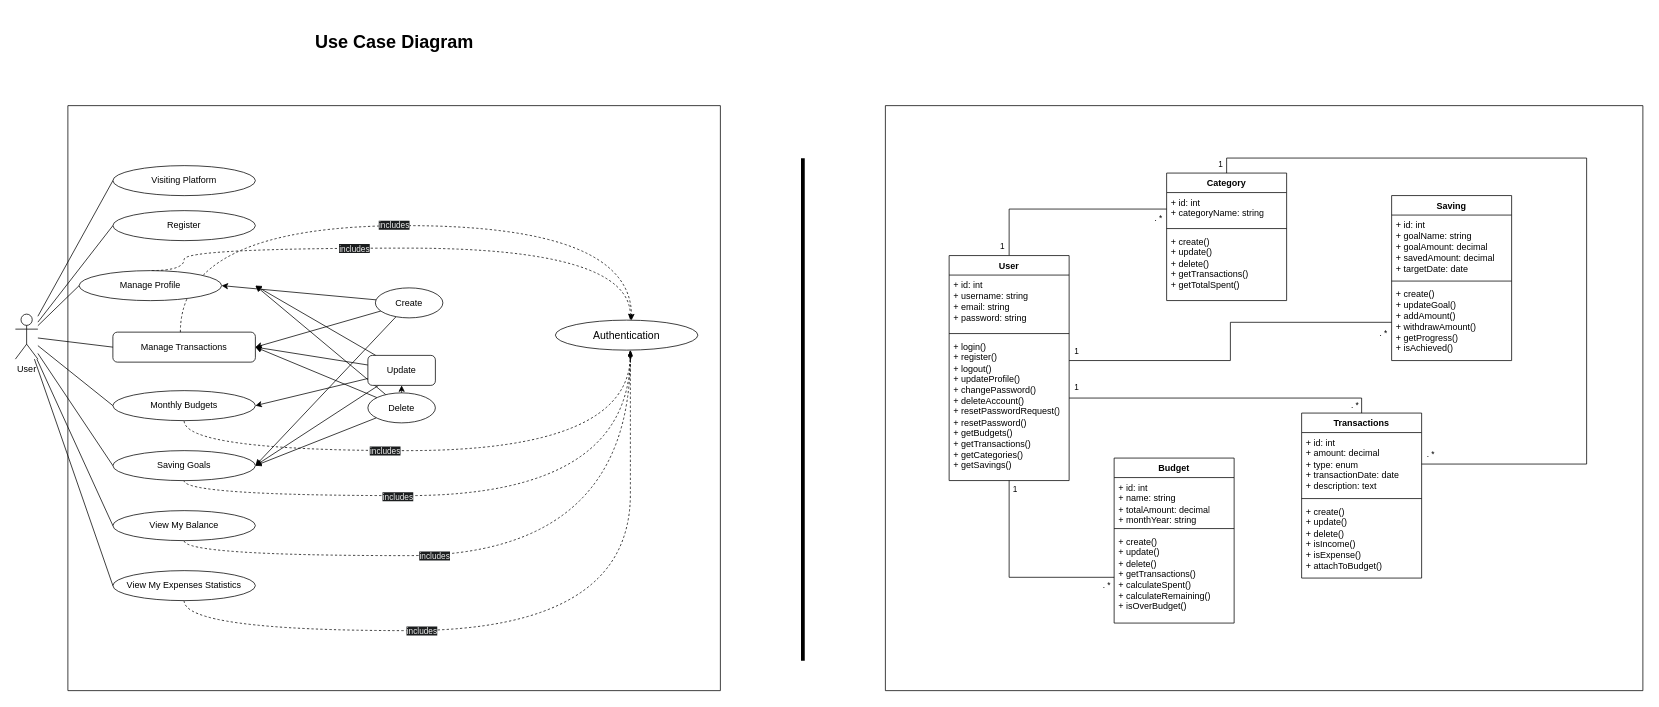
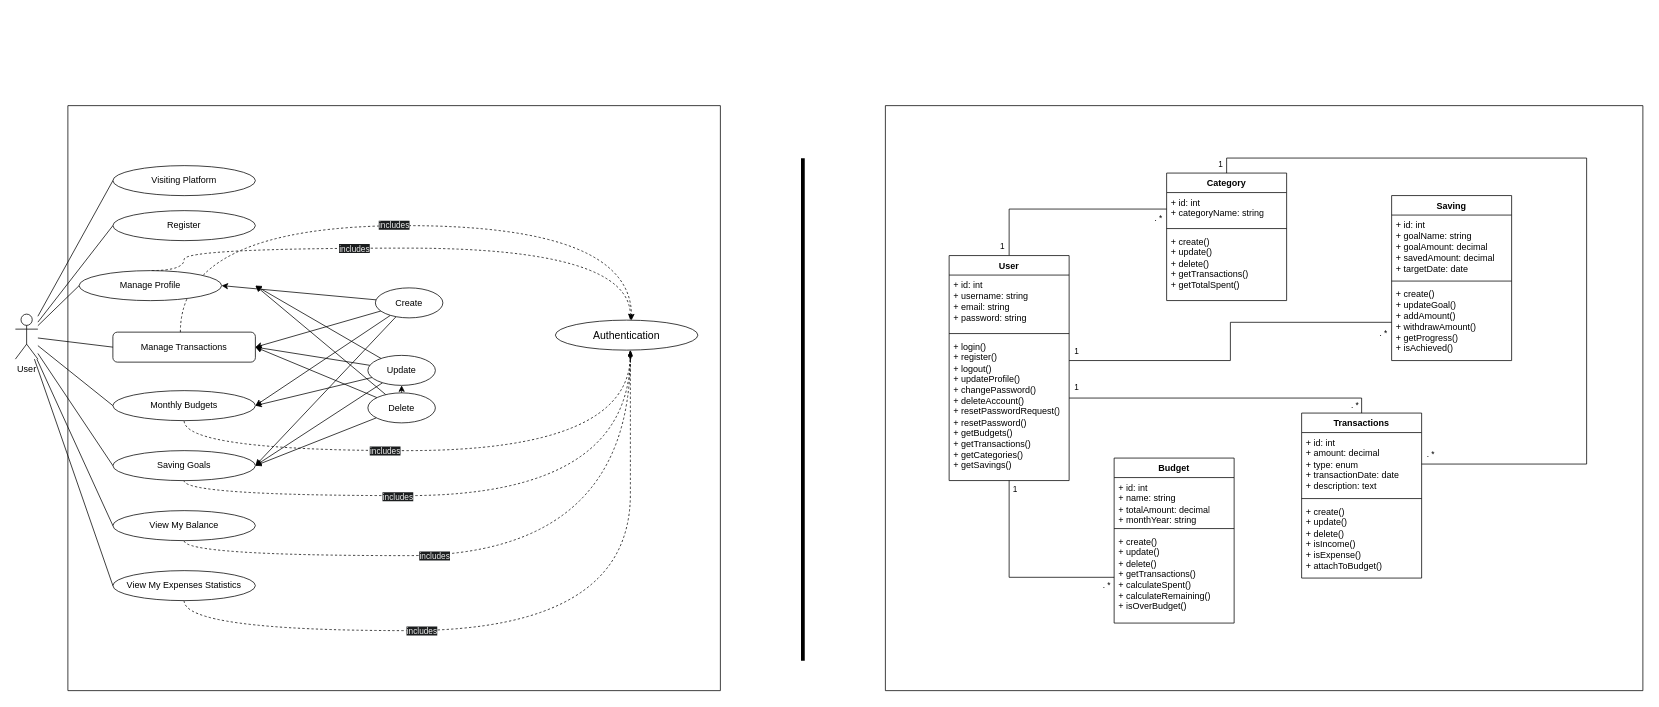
- <mxCell id="48" value="&lt;h1 style=&quot;text-align: justify;&quot;&gt;Use Case Diagram&lt;/h1&gt;" style="text;html=1;align=center;verticalAlign=middle;resizable=0;points=[];autosize=1;strokeColor=none;fillColor=none;" vertex="1" parent="1"><mxGeometry x="410" y="20" width="230" height="70" as="geometry" /></mxCell>
+ <mxCell id="23" style="rounded=0;orthogonalLoop=1;jettySize=auto;html=1;entryX=1;entryY=0.5;entryDx=0;entryDy=0;" edge="1" parent="2" source="25" target="6"><mxGeometry relative="1" as="geometry" /></mxCell>
- <mxCell id="35" value="Update" style="whiteSpace=wrap;html=1;labelBackgroundColor=none;rounded=1;" vertex="1" parent="2"><mxGeometry x="400" y="333" width="90" height="40" as="geometry" /></mxCell>
+ <mxCell id="35" value="Update" style="ellipse;whiteSpace=wrap;html=1;labelBackgroundColor=none;" vertex="1" parent="2"><mxGeometry x="400" y="333" width="90" height="40" as="geometry" /></mxCell>
